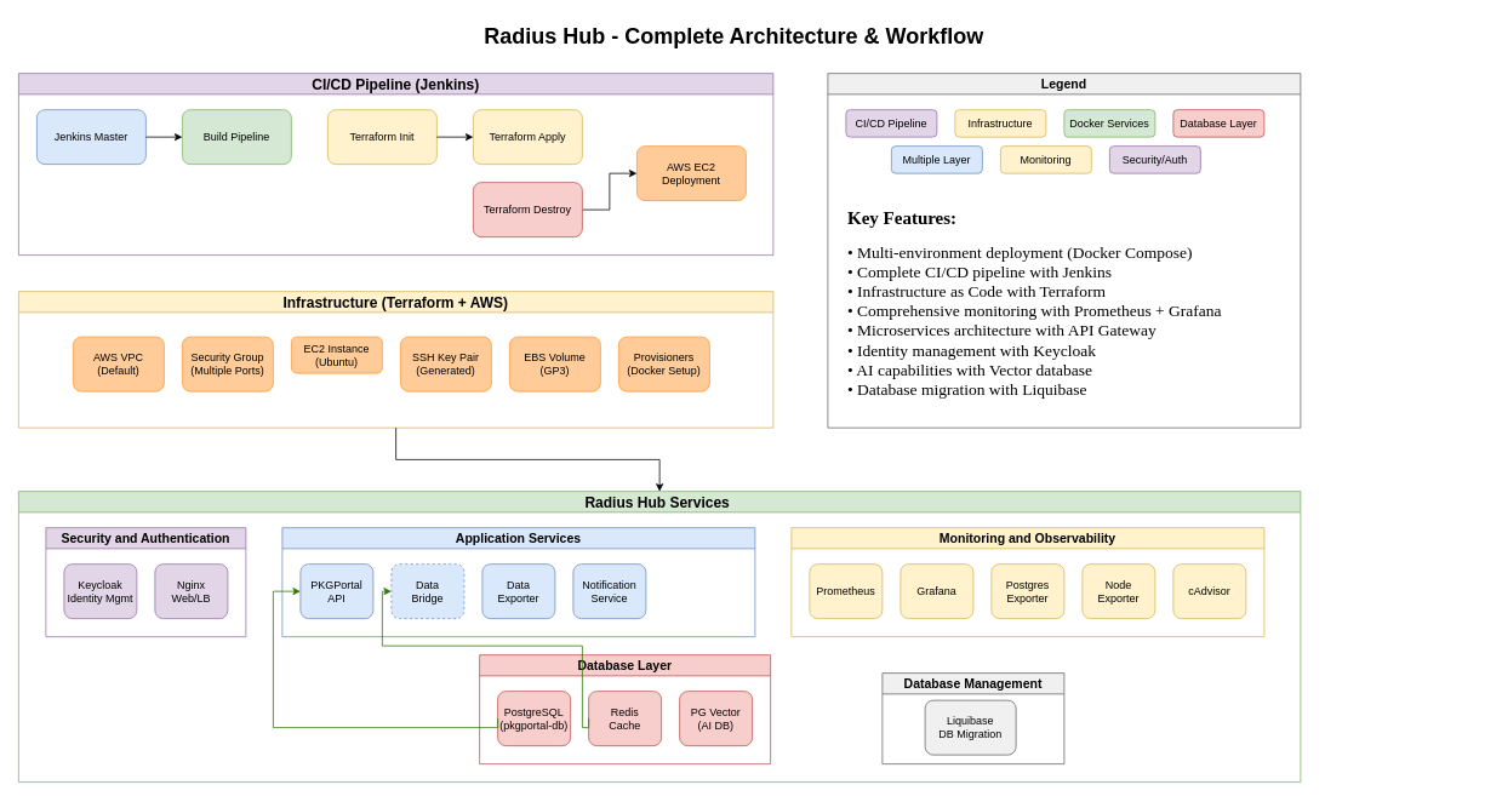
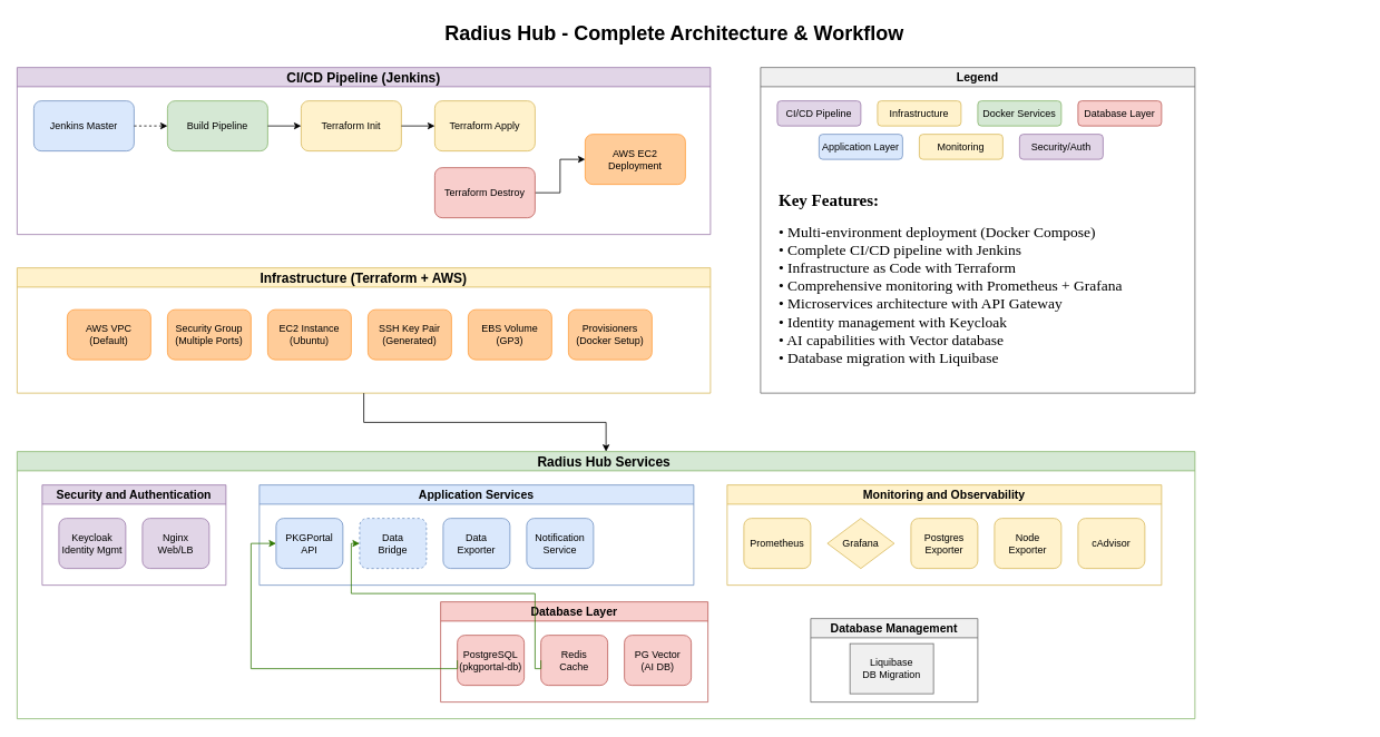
- <mxCell id="41" style="edgeStyle=orthogonalEdgeStyle;rounded=0;orthogonalLoop=1;jettySize=auto;html=1;exitX=1;exitY=0.5;exitDx=0;exitDy=0;entryX=0;entryY=0.5;entryDx=0;entryDy=0;" parent="1" source="4" target="5" edge="1"><mxGeometry relative="1" as="geometry" /></mxCell>
+ <mxCell id="41" style="edgeStyle=orthogonalEdgeStyle;rounded=0;orthogonalLoop=1;jettySize=auto;html=1;exitX=1;exitY=0.5;exitDx=0;exitDy=0;entryX=0;entryY=0.5;entryDx=0;entryDy=0;dashed=1;" parent="1" source="4" target="5" edge="1"><mxGeometry relative="1" as="geometry" /></mxCell>
+ <mxCell id="42" style="edgeStyle=orthogonalEdgeStyle;rounded=0;orthogonalLoop=1;jettySize=auto;html=1;exitX=1;exitY=0.5;exitDx=0;exitDy=0;entryX=0;entryY=0.5;entryDx=0;entryDy=0;" parent="1" source="5" target="8" edge="1"><mxGeometry relative="1" as="geometry" /></mxCell>
- <mxCell id="50" value="Multiple Layer" style="rounded=1;whiteSpace=wrap;html=1;fillColor=#dae8fc;strokeColor=#6c8ebf;" parent="45" vertex="1"><mxGeometry x="70" y="80" width="100" height="30" as="geometry" /></mxCell>
+ <mxCell id="50" value="Application Layer" style="rounded=1;whiteSpace=wrap;html=1;fillColor=#dae8fc;strokeColor=#6c8ebf;" parent="45" vertex="1"><mxGeometry x="70" y="80" width="100" height="30" as="geometry" /></mxCell>
- <mxCell id="14" value="EC2 Instance&#10;(Ubuntu)" style="rounded=1;whiteSpace=wrap;html=1;fillColor=#ffcc99;strokeColor=#ff9933;" parent="11" vertex="1"><mxGeometry x="300" y="50" width="100" height="40" as="geometry" /></mxCell>
+ <mxCell id="14" value="EC2 Instance&#10;(Ubuntu)" style="rounded=1;whiteSpace=wrap;html=1;fillColor=#ffcc99;strokeColor=#ff9933;" parent="11" vertex="1"><mxGeometry x="300" y="50" width="100" height="60" as="geometry" /></mxCell>
- <mxCell id="30" value="Grafana" style="rounded=1;whiteSpace=wrap;html=1;fillColor=#fff2cc;strokeColor=#d6b656;" parent="28" vertex="1"><mxGeometry x="120" y="40" width="80" height="60" as="geometry" /></mxCell>
+ <mxCell id="30" value="Grafana" style="rhombus;whiteSpace=wrap;html=1;fillColor=#fff2cc;strokeColor=#d6b656;" parent="28" vertex="1"><mxGeometry x="120" y="40" width="80" height="60" as="geometry" /></mxCell>
- <mxCell id="35" value="Liquibase&#10;DB Migration" style="rounded=1;whiteSpace=wrap;html=1;fillColor=#f0f0f0;strokeColor=#666666;" parent="34" vertex="1"><mxGeometry x="47" y="30" width="100" height="60" as="geometry" /></mxCell>
+ <mxCell id="35" value="Liquibase&#10;DB Migration" style="whiteSpace=wrap;html=1;fillColor=#f0f0f0;strokeColor=#666666;rounded=0;" parent="34" vertex="1"><mxGeometry x="47" y="30" width="100" height="60" as="geometry" /></mxCell>
